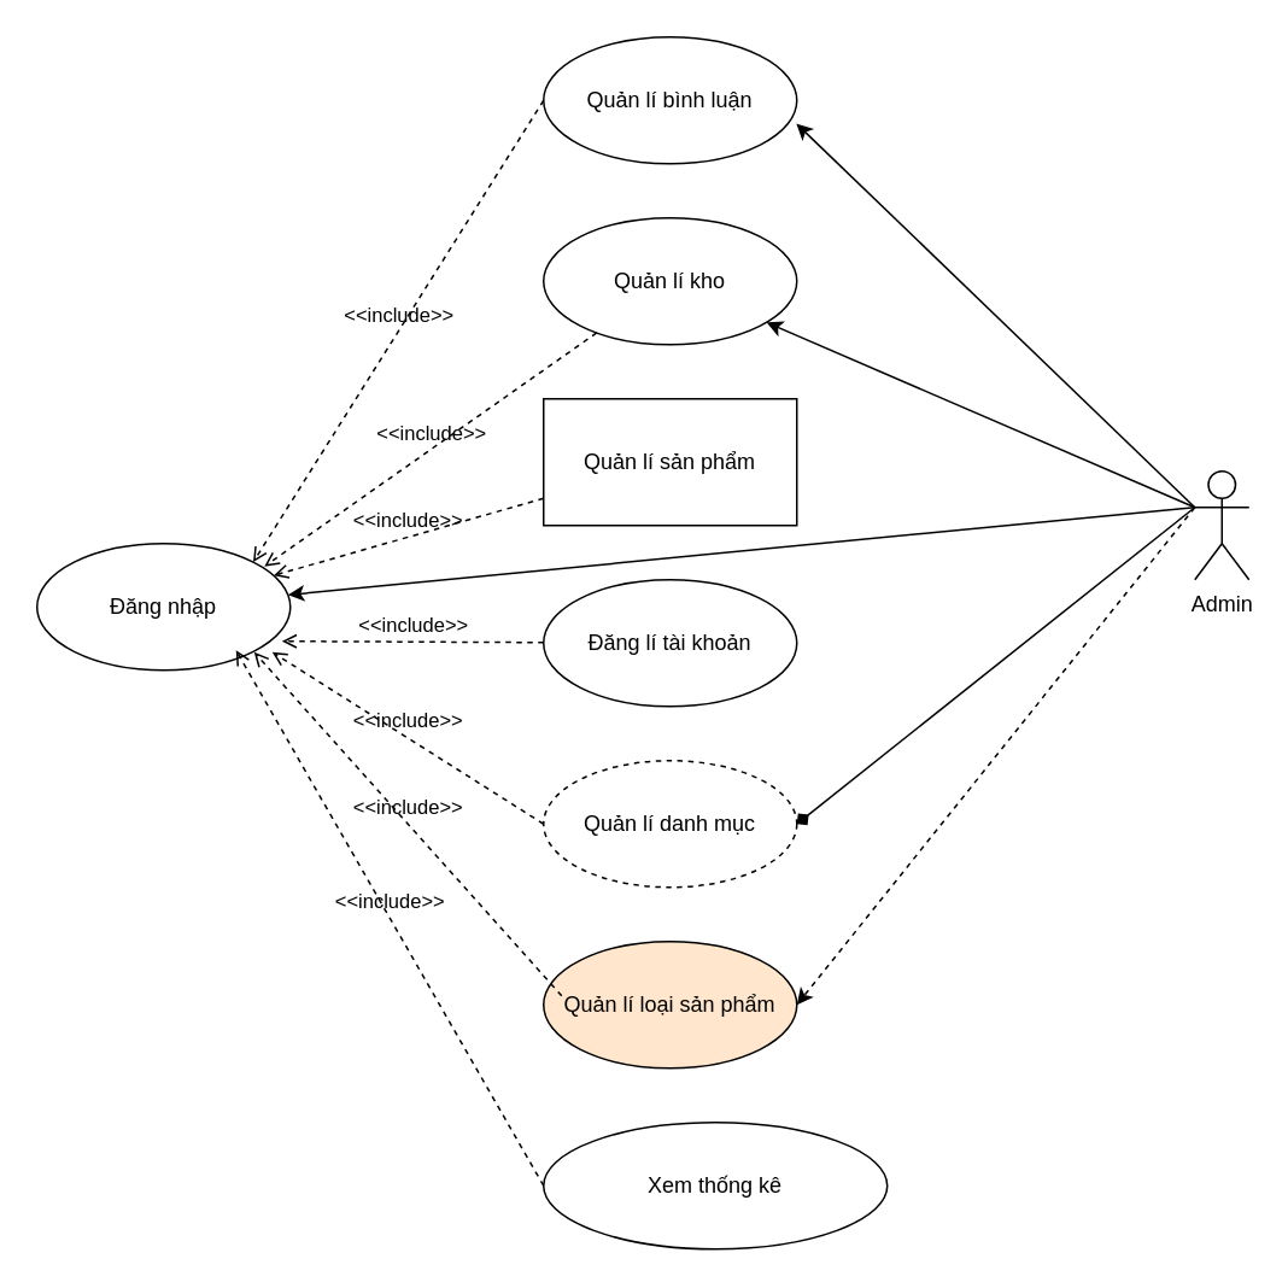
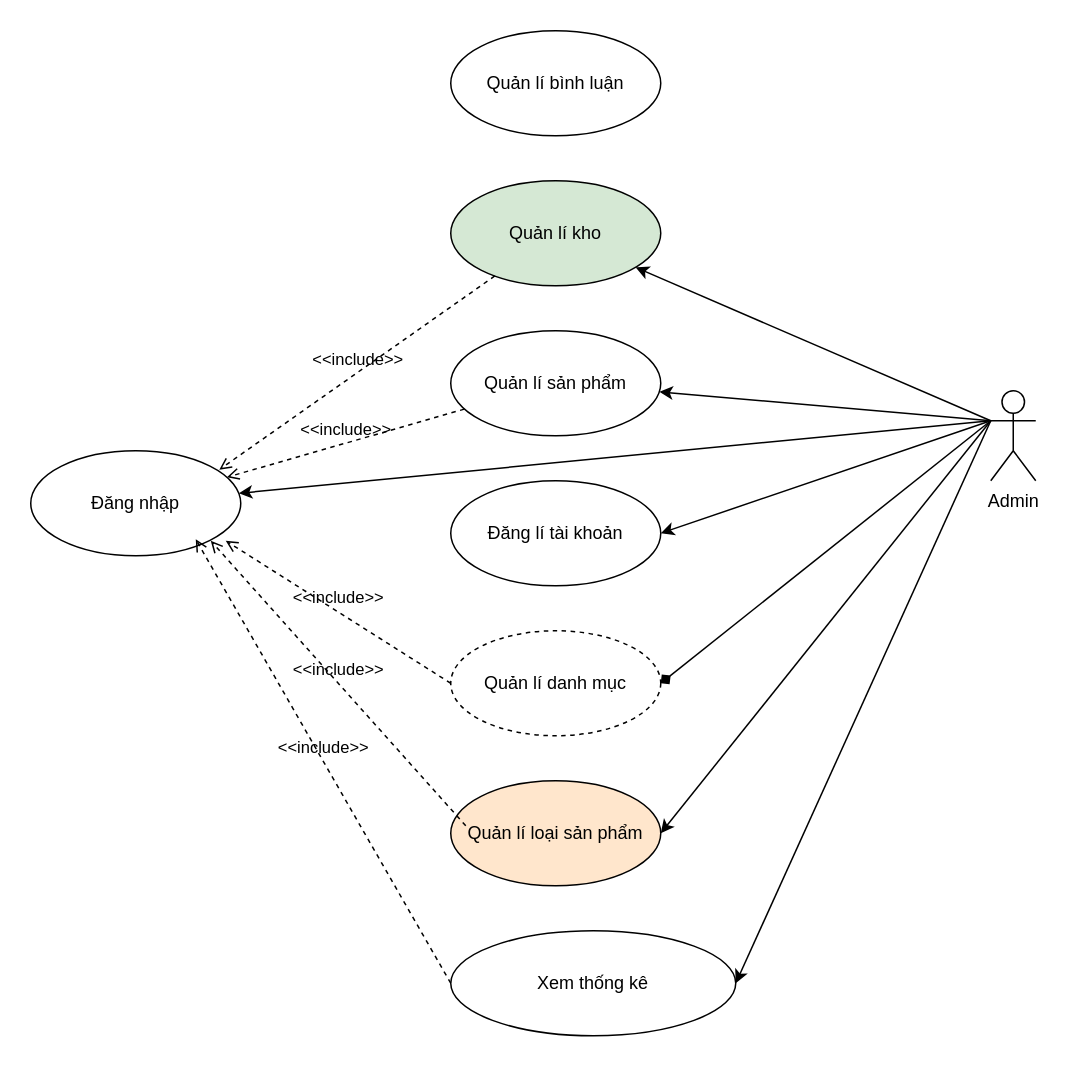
- <mxCell id="6" value="Quản lí kho" style="ellipse;whiteSpace=wrap;html=1;" vertex="1" parent="1"><mxGeometry x="300" y="120" width="140" height="70" as="geometry" /></mxCell>
+ <mxCell id="6" value="Quản lí kho" style="ellipse;whiteSpace=wrap;html=1;fillColor=#d5e8d4;" vertex="1" parent="1"><mxGeometry x="300" y="120" width="140" height="70" as="geometry" /></mxCell>
- <mxCell id="15" style="edgeStyle=none;rounded=0;orthogonalLoop=1;jettySize=auto;html=1;exitX=0;exitY=0.333;exitDx=0;exitDy=0;exitPerimeter=0;entryX=0.998;entryY=0.683;entryDx=0;entryDy=0;entryPerimeter=0;" edge="1" parent="1" source="17" target="5"><mxGeometry relative="1" as="geometry" /></mxCell>
+ <mxCell id="15" style="edgeStyle=none;rounded=0;orthogonalLoop=1;jettySize=auto;html=1;exitX=0;exitY=0.333;exitDx=0;exitDy=0;exitPerimeter=0;" edge="1" parent="1" source="17" target="3"><mxGeometry relative="1" as="geometry" /></mxCell>
- <mxCell id="18" value="&amp;lt;&amp;lt;include&amp;gt;&amp;gt;" style="html=1;verticalAlign=bottom;labelBackgroundColor=none;endArrow=open;endFill=0;dashed=1;exitX=0;exitY=0.5;exitDx=0;exitDy=0;entryX=1;entryY=0;entryDx=0;entryDy=0;" edge="1" parent="1" source="5" target="9"><mxGeometry width="160" relative="1" as="geometry"><mxPoint x="0" y="430" as="sourcePoint" /><mxPoint x="140" y="320" as="targetPoint" /></mxGeometry></mxCell>
- <mxCell id="3" value="Quản lí sản phẩm" style="whiteSpace=wrap;html=1;rounded=0;" vertex="1" parent="1"><mxGeometry x="300" y="220" width="140" height="70" as="geometry" /></mxCell>
+ <mxCell id="3" value="Quản lí sản phẩm" style="ellipse;whiteSpace=wrap;html=1;" vertex="1" parent="1"><mxGeometry x="300" y="220" width="140" height="70" as="geometry" /></mxCell>
+ <mxCell id="11" style="edgeStyle=none;rounded=0;orthogonalLoop=1;jettySize=auto;html=1;exitX=0;exitY=0.333;exitDx=0;exitDy=0;exitPerimeter=0;entryX=1;entryY=0.5;entryDx=0;entryDy=0;" edge="1" parent="1" source="17" target="2"><mxGeometry relative="1" as="geometry" /></mxCell>
- <mxCell id="21" value="&amp;lt;&amp;lt;include&amp;gt;&amp;gt;" style="html=1;verticalAlign=bottom;labelBackgroundColor=none;endArrow=open;endFill=0;dashed=1;entryX=0.967;entryY=0.771;entryDx=0;entryDy=0;entryPerimeter=0;" edge="1" parent="1" source="2" target="9"><mxGeometry width="160" relative="1" as="geometry"><mxPoint x="0" y="430" as="sourcePoint" /><mxPoint x="160" y="430" as="targetPoint" /></mxGeometry></mxCell>
- <mxCell id="13" style="edgeStyle=none;rounded=0;orthogonalLoop=1;jettySize=auto;html=1;exitX=0;exitY=0.333;exitDx=0;exitDy=0;exitPerimeter=0;entryX=1;entryY=0.5;entryDx=0;entryDy=0;dashed=1;" edge="1" parent="1" source="17" target="4"><mxGeometry relative="1" as="geometry" /></mxCell>
+ <mxCell id="13" style="edgeStyle=none;rounded=0;orthogonalLoop=1;jettySize=auto;html=1;exitX=0;exitY=0.333;exitDx=0;exitDy=0;exitPerimeter=0;entryX=1;entryY=0.5;entryDx=0;entryDy=0;" edge="1" parent="1" source="17" target="4"><mxGeometry relative="1" as="geometry" /></mxCell>
+ <mxCell id="14" style="edgeStyle=none;rounded=0;orthogonalLoop=1;jettySize=auto;html=1;exitX=0;exitY=0.333;exitDx=0;exitDy=0;exitPerimeter=0;entryX=1;entryY=0.5;entryDx=0;entryDy=0;" edge="1" parent="1" source="17" target="8"><mxGeometry relative="1" as="geometry" /></mxCell>
